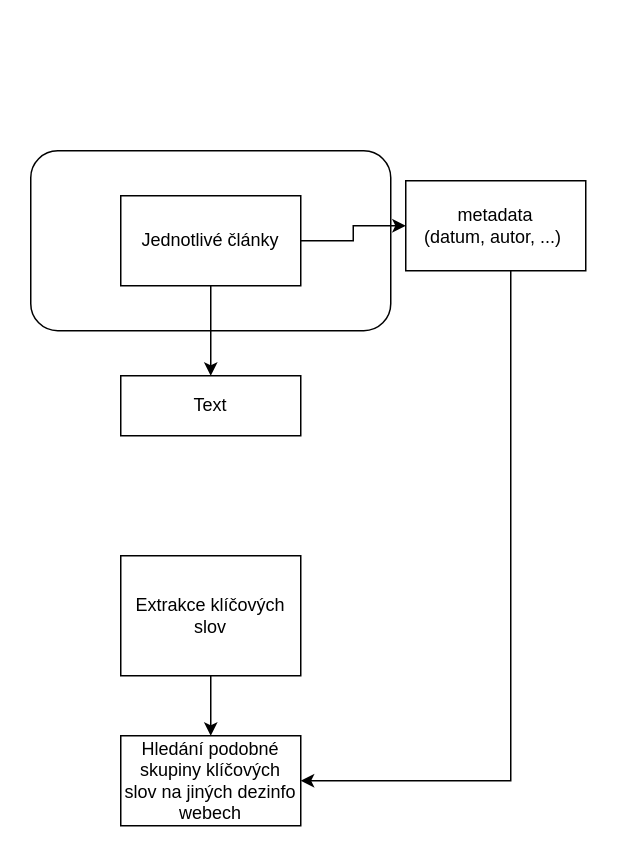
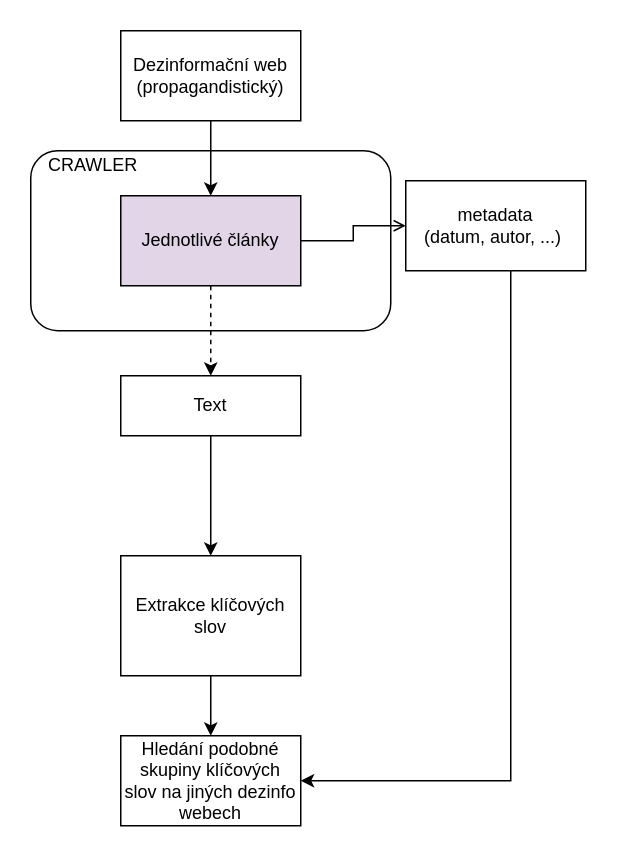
+ <mxCell id="3" value="Dezinformační web&lt;br&gt;(propagandistický)" style="rounded=0;whiteSpace=wrap;html=1;" parent="1" vertex="1"><mxGeometry x="80" y="20" width="120" height="60" as="geometry" /></mxCell>
+ <mxCell id="2" style="edgeStyle=orthogonalEdgeStyle;rounded=0;orthogonalLoop=1;jettySize=auto;html=1;" parent="1" source="3" target="6" edge="1"><mxGeometry relative="1" as="geometry" /></mxCell>
+ <mxCell id="15" value="CRAWLER" style="text;html=1;resizable=0;points=[];autosize=1;align=left;verticalAlign=top;spacingTop=-4;" parent="1" vertex="1"><mxGeometry x="30" y="100" width="80" height="20" as="geometry" /></mxCell>
- <mxCell id="4" value="" style="edgeStyle=orthogonalEdgeStyle;rounded=0;orthogonalLoop=1;jettySize=auto;html=1;" parent="1" source="6" target="13" edge="1"><mxGeometry relative="1" as="geometry" /></mxCell>
+ <mxCell id="4" value="" style="edgeStyle=orthogonalEdgeStyle;rounded=0;orthogonalLoop=1;jettySize=auto;html=1;endArrow=open;" parent="1" source="6" target="13" edge="1"><mxGeometry relative="1" as="geometry" /></mxCell>
- <mxCell id="6" value="Jednotlivé články" style="rounded=0;whiteSpace=wrap;html=1;" parent="1" vertex="1"><mxGeometry x="80" y="130" width="120" height="60" as="geometry" /></mxCell>
+ <mxCell id="6" value="Jednotlivé články" style="rounded=0;whiteSpace=wrap;html=1;fillColor=#e1d5e7;" parent="1" vertex="1"><mxGeometry x="80" y="130" width="120" height="60" as="geometry" /></mxCell>
- <mxCell id="5" value="" style="edgeStyle=orthogonalEdgeStyle;rounded=0;orthogonalLoop=1;jettySize=auto;html=1;" parent="1" source="6" target="8" edge="1"><mxGeometry relative="1" as="geometry" /></mxCell>
+ <mxCell id="5" value="" style="edgeStyle=orthogonalEdgeStyle;rounded=0;orthogonalLoop=1;jettySize=auto;html=1;dashed=1;" parent="1" source="6" target="8" edge="1"><mxGeometry relative="1" as="geometry" /></mxCell>
+ <mxCell id="7" value="" style="edgeStyle=orthogonalEdgeStyle;rounded=0;orthogonalLoop=1;jettySize=auto;html=1;" parent="1" source="8" target="10" edge="1"><mxGeometry relative="1" as="geometry" /></mxCell>
